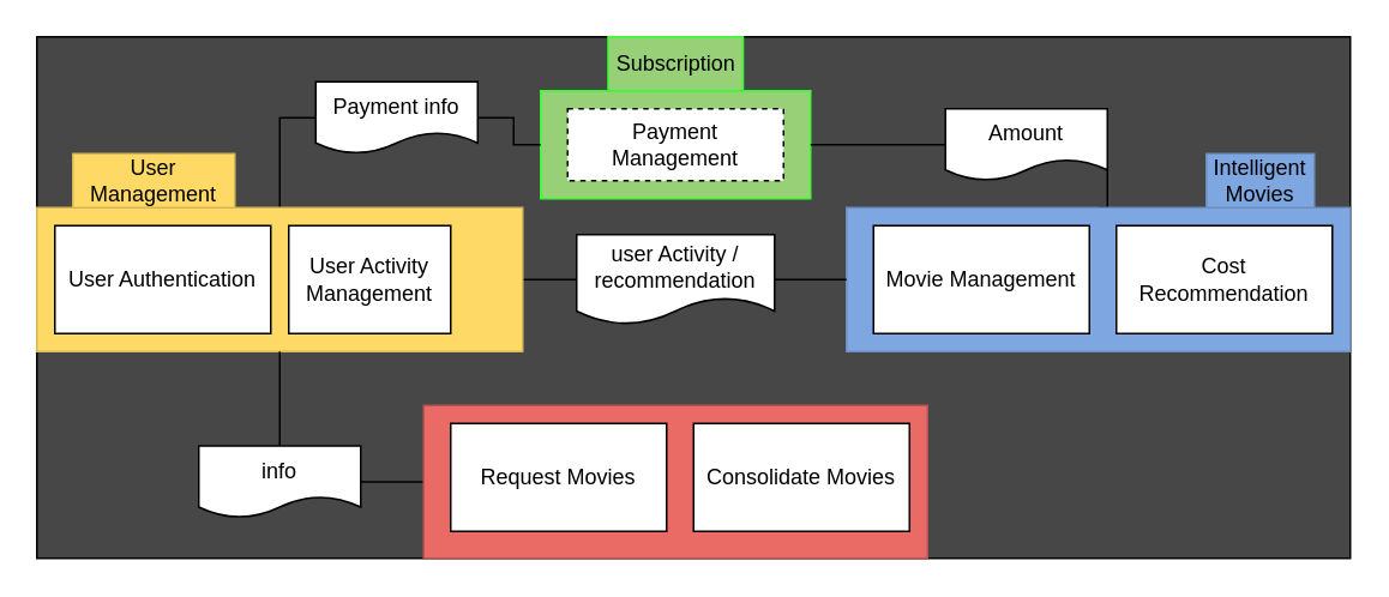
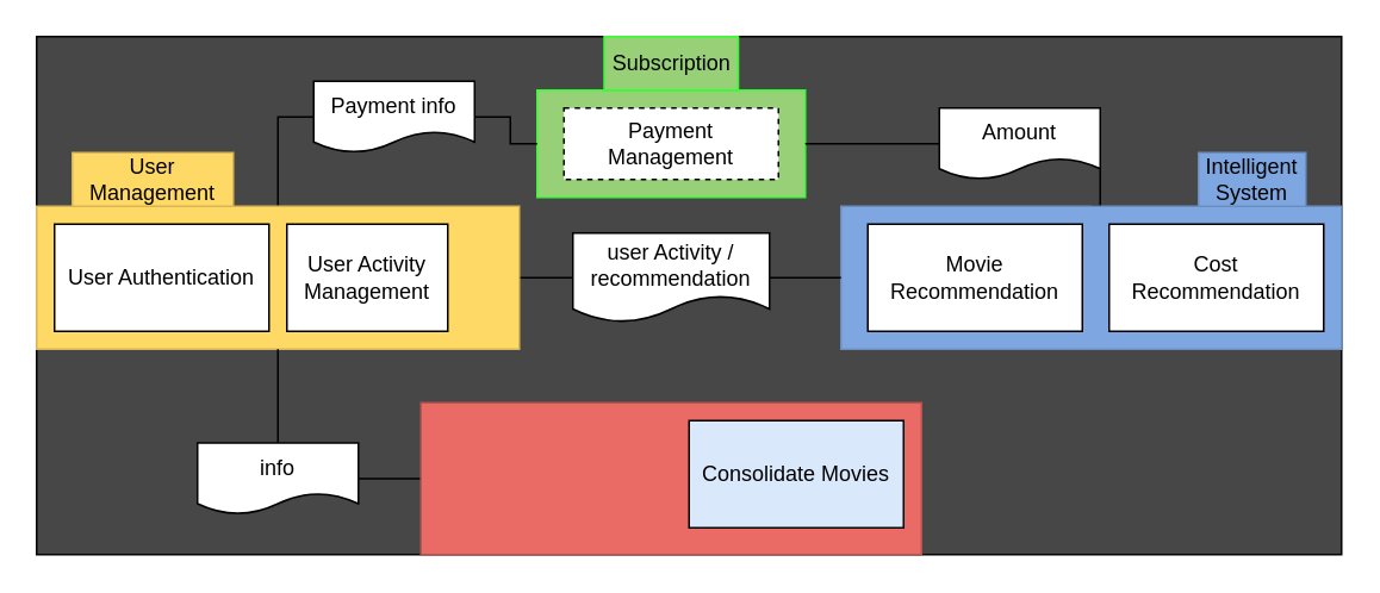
- <mxCell id="17" value="Intelligent Movies" style="text;html=1;strokeColor=#6c8ebf;fillColor=#7EA6E0;align=center;verticalAlign=middle;whiteSpace=wrap;rounded=0;" vertex="1" parent="1"><mxGeometry x="670" y="85" width="60" height="30" as="geometry" /></mxCell>
+ <mxCell id="17" value="Intelligent System" style="text;html=1;strokeColor=#6c8ebf;fillColor=#7EA6E0;align=center;verticalAlign=middle;whiteSpace=wrap;rounded=0;" vertex="1" parent="1"><mxGeometry x="670" y="85" width="60" height="30" as="geometry" /></mxCell>
- <mxCell id="15" value="Movie Management" style="rounded=0;whiteSpace=wrap;html=1;" vertex="1" parent="1"><mxGeometry x="485" y="125" width="120" height="60" as="geometry" /></mxCell>
+ <mxCell id="15" value="Movie Recommendation" style="rounded=0;whiteSpace=wrap;html=1;" vertex="1" parent="1"><mxGeometry x="485" y="125" width="120" height="60" as="geometry" /></mxCell>
- <mxCell id="10" value="Request Movies" style="rounded=0;whiteSpace=wrap;html=1;" vertex="1" parent="1"><mxGeometry x="250" y="235" width="120" height="60" as="geometry" /></mxCell>
- <mxCell id="11" value="Consolidate Movies" style="rounded=0;whiteSpace=wrap;html=1;" vertex="1" parent="1"><mxGeometry x="385" y="235" width="120" height="60" as="geometry" /></mxCell>
+ <mxCell id="11" value="Consolidate Movies" style="rounded=0;whiteSpace=wrap;html=1;fillColor=#dae8fc;" vertex="1" parent="1"><mxGeometry x="385" y="235" width="120" height="60" as="geometry" /></mxCell>
